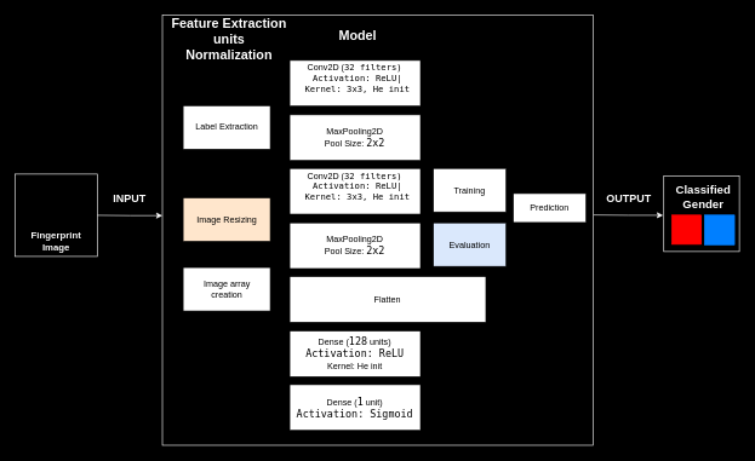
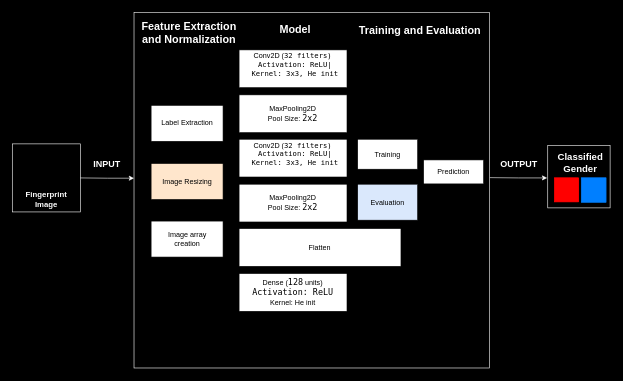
+ <mxCell id="24" value="Training and Evaluation" style="text;html=1;strokeColor=none;fillColor=none;align=center;verticalAlign=middle;whiteSpace=wrap;rounded=0;fontColor=#FFFFFF;fontSize=18;fontStyle=1" vertex="1" parent="2"><mxGeometry x="566.78" y="16" width="226" height="30" as="geometry" /></mxCell>
- <mxCell id="11" value="Feature Extraction units Normalization&lt;br style=&quot;font-size: 18px;&quot;&gt;" style="text;html=1;strokeColor=none;fillColor=none;align=center;verticalAlign=middle;whiteSpace=wrap;rounded=0;fontColor=#FFFFFF;fontSize=18;fontStyle=1" vertex="1" parent="2"><mxGeometry x="212.21" width="166" height="67" as="geometry" /></mxCell>
+ <mxCell id="11" value="Feature Extraction and Normalization&lt;br style=&quot;font-size: 18px;&quot;&gt;" style="text;html=1;strokeColor=none;fillColor=none;align=center;verticalAlign=middle;whiteSpace=wrap;rounded=0;fontColor=#FFFFFF;fontSize=18;fontStyle=1" vertex="1" parent="2"><mxGeometry x="212.21" width="166" height="67" as="geometry" /></mxCell>
- <mxCell id="7" value="Label Extraction" style="rounded=0;whiteSpace=wrap;html=1;" vertex="1" parent="2"><mxGeometry x="231.5" y="125" width="120" height="60" as="geometry" /></mxCell>
+ <mxCell id="7" value="Label Extraction" style="rounded=0;whiteSpace=wrap;html=1;" vertex="1" parent="2"><mxGeometry x="231.5" y="155" width="120" height="60" as="geometry" /></mxCell>
- <mxCell id="21" value="Training" style="rounded=0;whiteSpace=wrap;html=1;" vertex="1" parent="2"><mxGeometry x="576" y="211.5" width="100" height="60" as="geometry" /></mxCell>
+ <mxCell id="21" value="Training" style="rounded=0;whiteSpace=wrap;html=1;" vertex="1" parent="2"><mxGeometry x="576" y="211.5" width="100" height="50" as="geometry" /></mxCell>
- <mxCell id="18" value="Dense (&lt;span style=&quot;border: 0px solid rgb(217, 217, 227); box-sizing: border-box; --tw-border-spacing-x: 0; --tw-border-spacing-y: 0; --tw-translate-x: 0; --tw-translate-y: 0; --tw-rotate: 0; --tw-skew-x: 0; --tw-skew-y: 0; --tw-scale-x: 1; --tw-scale-y: 1; --tw-pan-x: ; --tw-pan-y: ; --tw-pinch-zoom: ; --tw-scroll-snap-strictness: proximity; --tw-gradient-from-position: ; --tw-gradient-via-position: ; --tw-gradient-to-position: ; --tw-ordinal: ; --tw-slashed-zero: ; --tw-numeric-figure: ; --tw-numeric-spacing: ; --tw-numeric-fraction: ; --tw-ring-inset: ; --tw-ring-offset-width: 0px; --tw-ring-offset-color: #fff; --tw-ring-color: rgba(69,89,164,.5); --tw-ring-offset-shadow: 0 0 transparent; --tw-ring-shadow: 0 0 transparent; --tw-shadow: 0 0 transparent; --tw-shadow-colored: 0 0 transparent; --tw-blur: ; --tw-brightness: ; --tw-contrast: ; --tw-grayscale: ; --tw-hue-rotate: ; --tw-invert: ; --tw-saturate: ; --tw-sepia: ; --tw-drop-shadow: ; --tw-backdrop-blur: ; --tw-backdrop-brightness: ; --tw-backdrop-contrast: ; --tw-backdrop-grayscale: ; --tw-backdrop-hue-rotate: ; --tw-backdrop-invert: ; --tw-backdrop-opacity: ; --tw-backdrop-saturate: ; --tw-backdrop-sepia: ; font-family: &amp;quot;Söhne Mono&amp;quot;, Monaco, &amp;quot;Andale Mono&amp;quot;, &amp;quot;Ubuntu Mono&amp;quot;, monospace; font-size: 14px; text-align: left;&quot; class=&quot;hljs-number&quot;&gt;1&lt;/span&gt; unit)&lt;br&gt;&lt;span style=&quot;font-family: &amp;quot;Söhne Mono&amp;quot;, Monaco, &amp;quot;Andale Mono&amp;quot;, &amp;quot;Ubuntu Mono&amp;quot;, monospace; font-size: 14px; text-align: left;&quot;&gt;Activation: Sigmoid&lt;/span&gt;&lt;span style=&quot;color: rgb(255, 255, 255); font-family: &amp;quot;Söhne Mono&amp;quot;, Monaco, &amp;quot;Andale Mono&amp;quot;, &amp;quot;Ubuntu Mono&amp;quot;, monospace; font-size: 14px; text-align: left; background-color: rgb(0, 0, 0);&quot;&gt;&lt;br&gt;&lt;/span&gt;" style="rounded=0;whiteSpace=wrap;html=1;aspect=fixed;direction=west;" vertex="1" parent="2"><mxGeometry x="378.21" y="509.5" width="180" height="63" as="geometry" /></mxCell>
